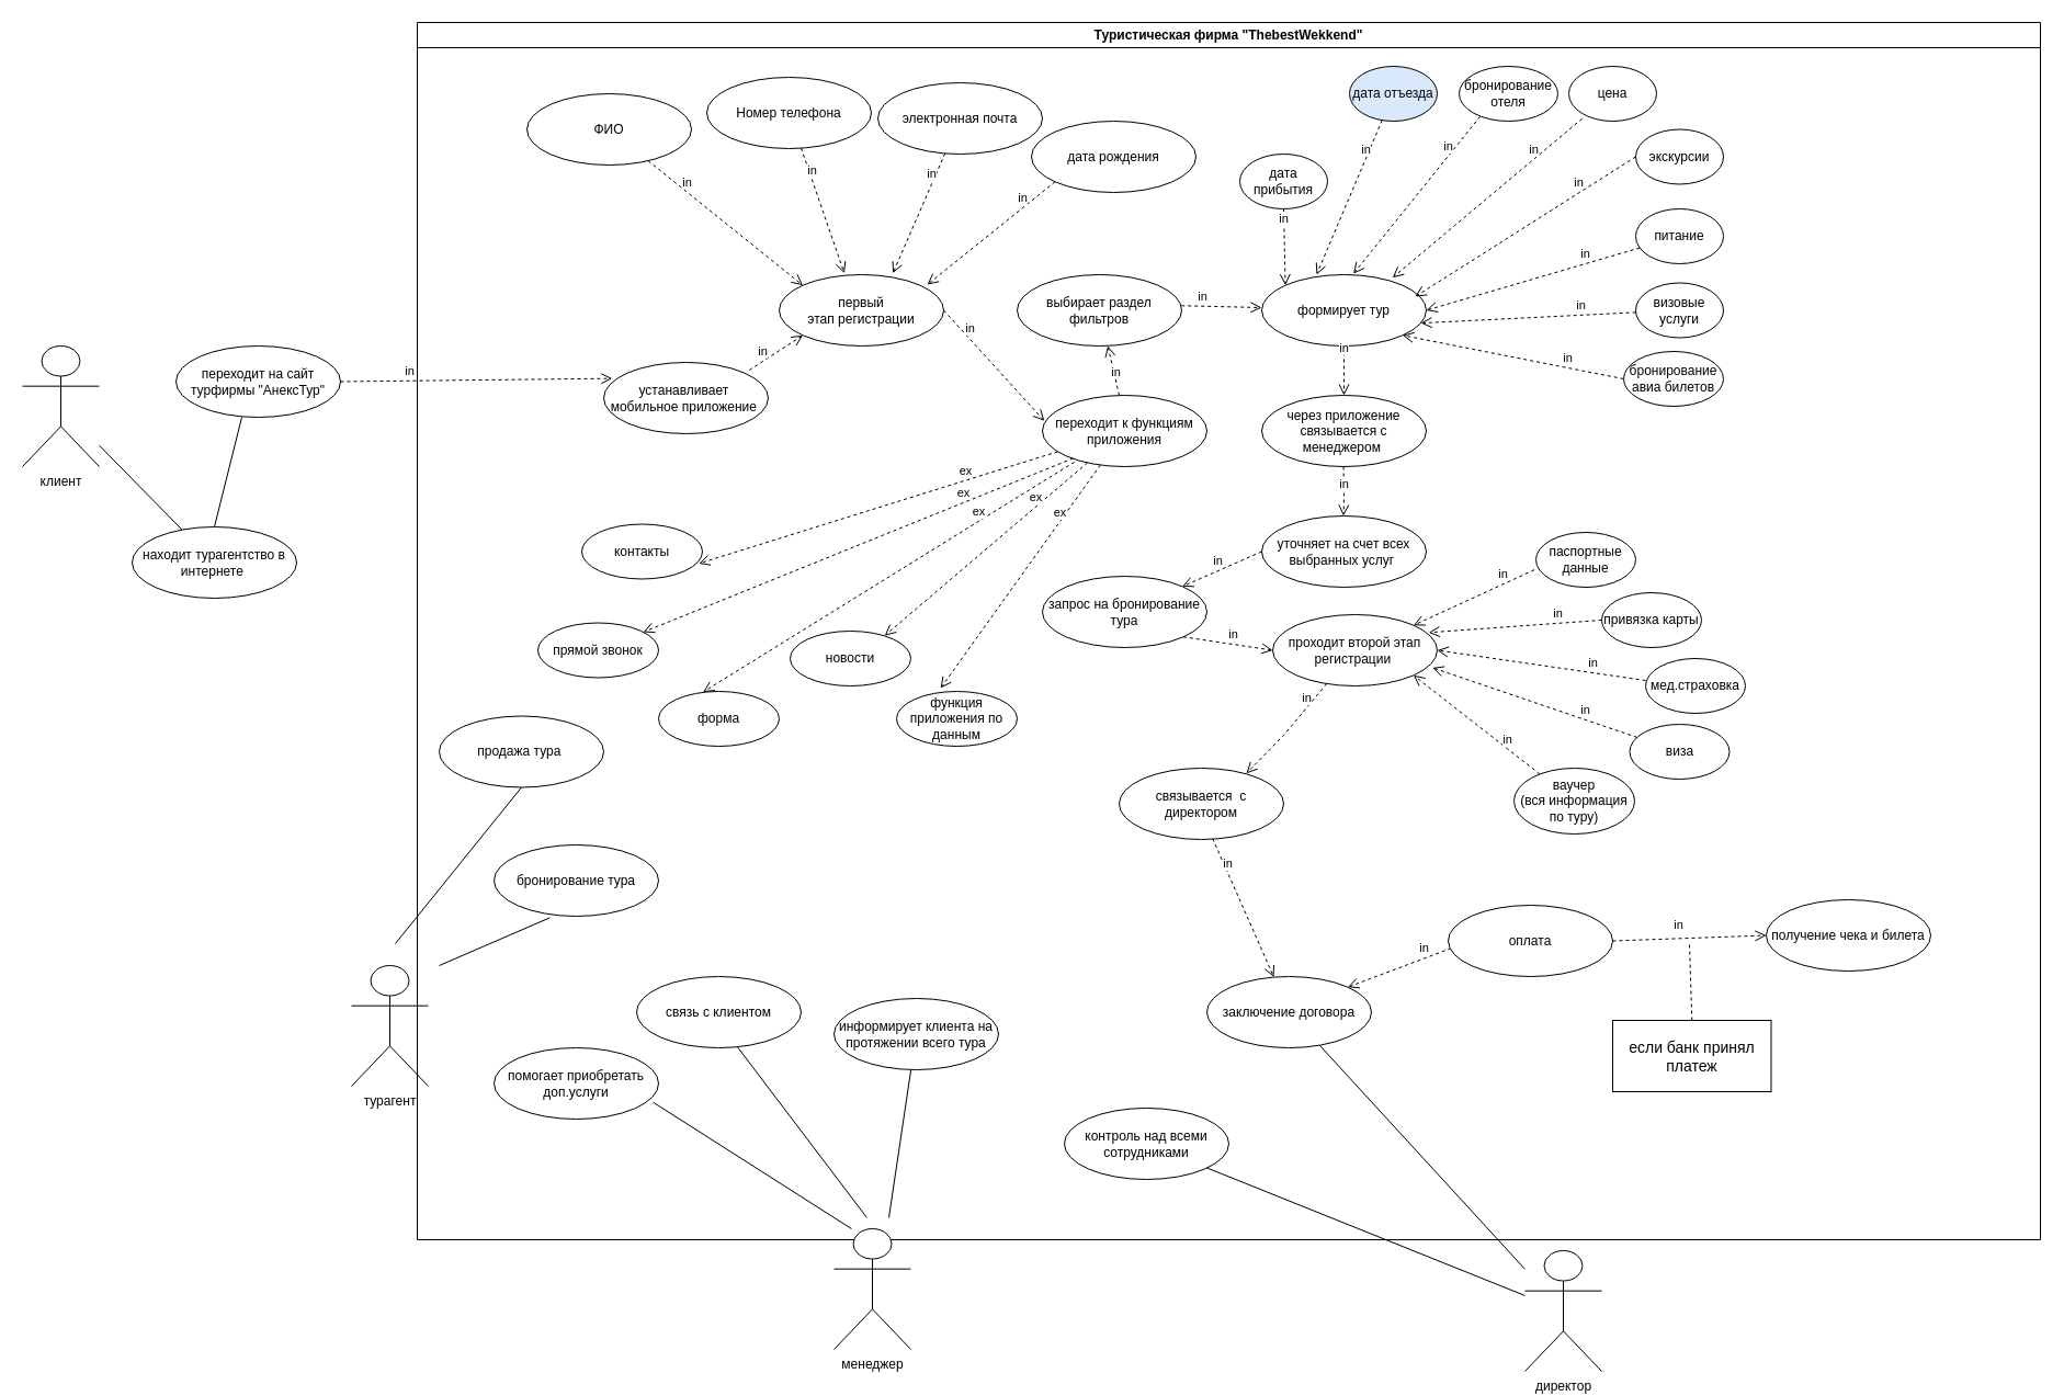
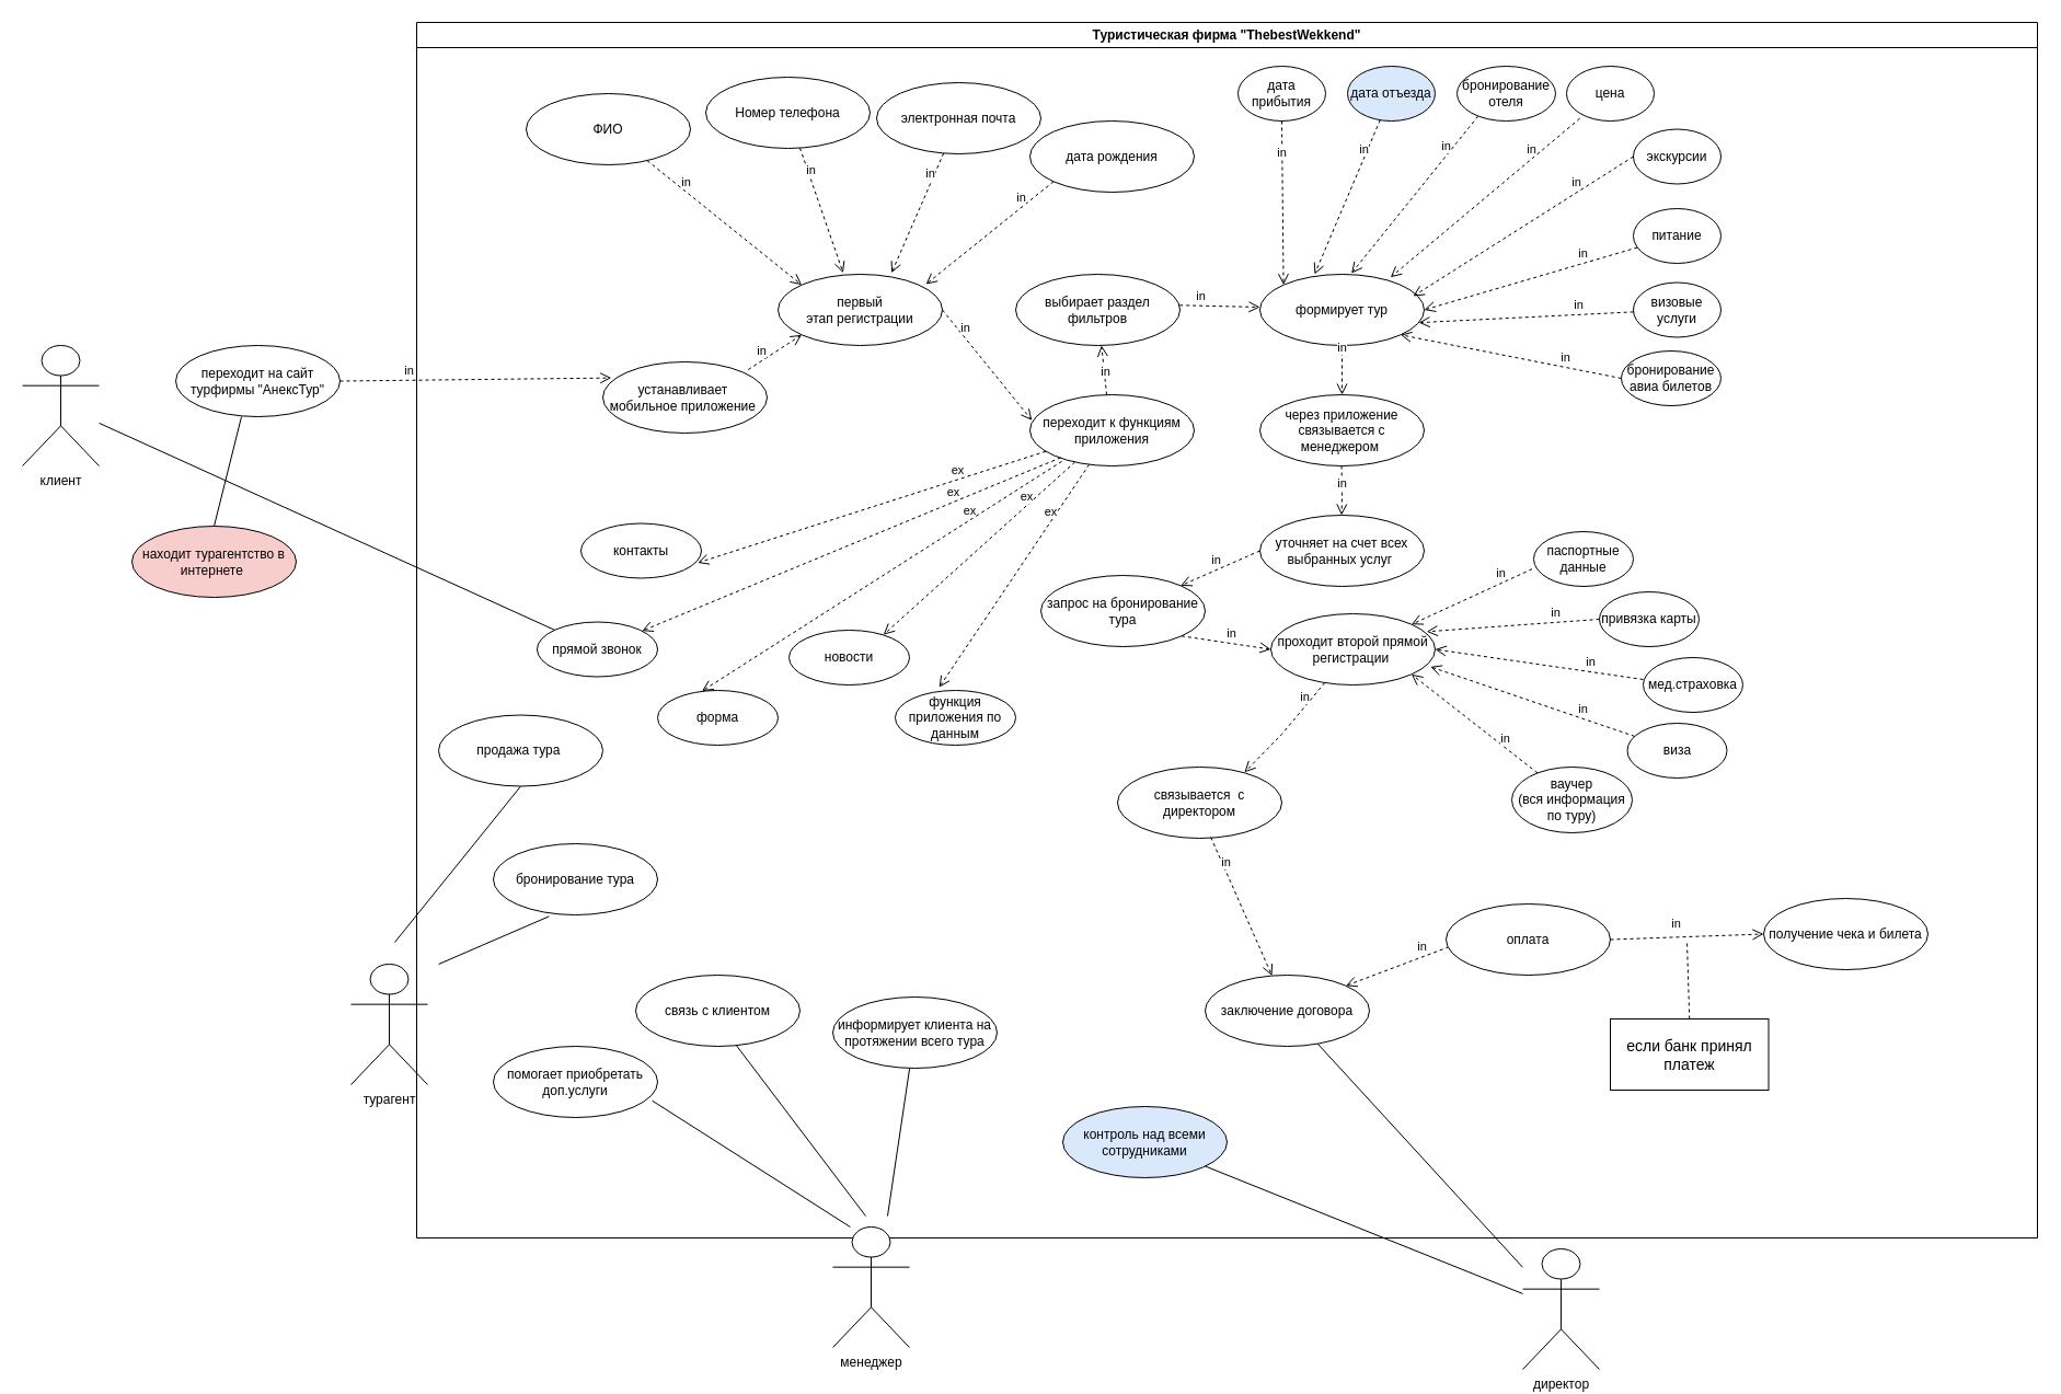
- <mxCell id="24" value="дата прибытия" style="ellipse;whiteSpace=wrap;html=1;" parent="2" vertex="1"><mxGeometry x="750" y="120" width="80" height="50" as="geometry" /></mxCell>
+ <mxCell id="24" value="дата прибытия" style="ellipse;whiteSpace=wrap;html=1;" parent="2" vertex="1"><mxGeometry x="750" y="40" width="80" height="50" as="geometry" /></mxCell>
- <mxCell id="68" value="переходит к функциям приложения" style="ellipse;whiteSpace=wrap;html=1;" parent="2" vertex="1"><mxGeometry x="570" y="340" width="150" height="65" as="geometry" /></mxCell>
+ <mxCell id="68" value="переходит к функциям приложения" style="ellipse;whiteSpace=wrap;html=1;" parent="2" vertex="1"><mxGeometry x="560" y="340" width="150" height="65" as="geometry" /></mxCell>
- <mxCell id="93" value="" style="endArrow=none;html=1;rounded=0;" parent="1" source="80" target="92" edge="1"><mxGeometry width="50" height="50" relative="1" as="geometry"><mxPoint x="130" y="410" as="sourcePoint" /><mxPoint x="210" y="410" as="targetPoint" /></mxGeometry></mxCell>
+ <mxCell id="93" value="" style="endArrow=none;html=1;rounded=0;" parent="1" source="80" target="70" edge="1"><mxGeometry width="50" height="50" relative="1" as="geometry"><mxPoint x="130" y="410" as="sourcePoint" /><mxPoint x="210" y="410" as="targetPoint" /></mxGeometry></mxCell>
- <mxCell id="92" value="находит турагентство в интернете&amp;nbsp;" style="ellipse;whiteSpace=wrap;html=1;" parent="1" vertex="1"><mxGeometry x="120" y="480" width="150" height="65" as="geometry" /></mxCell>
+ <mxCell id="92" value="находит турагентство в интернете&amp;nbsp;" style="ellipse;whiteSpace=wrap;html=1;fillColor=#f8cecc;" parent="1" vertex="1"><mxGeometry x="120" y="480" width="150" height="65" as="geometry" /></mxCell>
- <mxCell id="40" value="проходит второй этап регистрации&amp;nbsp;" style="ellipse;whiteSpace=wrap;html=1;" parent="2" vertex="1"><mxGeometry x="780" y="540" width="150" height="65" as="geometry" /></mxCell>
+ <mxCell id="40" value="проходит второй прямой регистрации&amp;nbsp;" style="ellipse;whiteSpace=wrap;html=1;" parent="2" vertex="1"><mxGeometry x="780" y="540" width="150" height="65" as="geometry" /></mxCell>
- <mxCell id="60" value="контроль над всеми сотрудниками" style="ellipse;whiteSpace=wrap;html=1;" parent="2" vertex="1"><mxGeometry x="590" y="990" width="150" height="65" as="geometry" /></mxCell>
+ <mxCell id="60" value="контроль над всеми сотрудниками" style="ellipse;whiteSpace=wrap;html=1;fillColor=#dae8fc;" parent="2" vertex="1"><mxGeometry x="590" y="990" width="150" height="65" as="geometry" /></mxCell>
